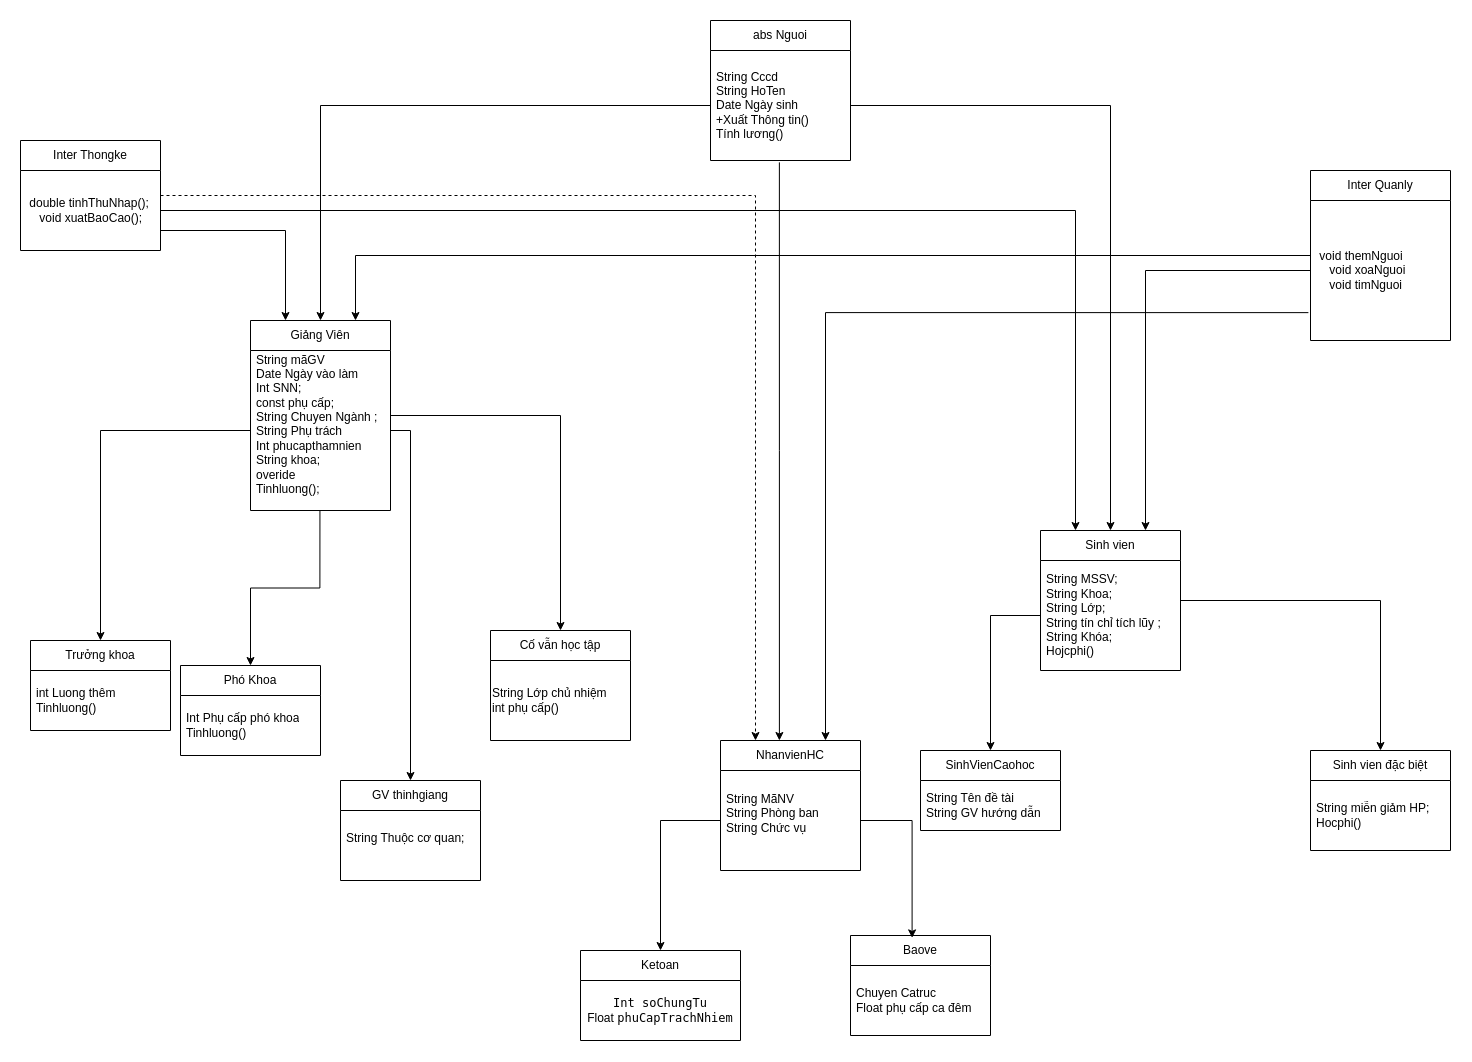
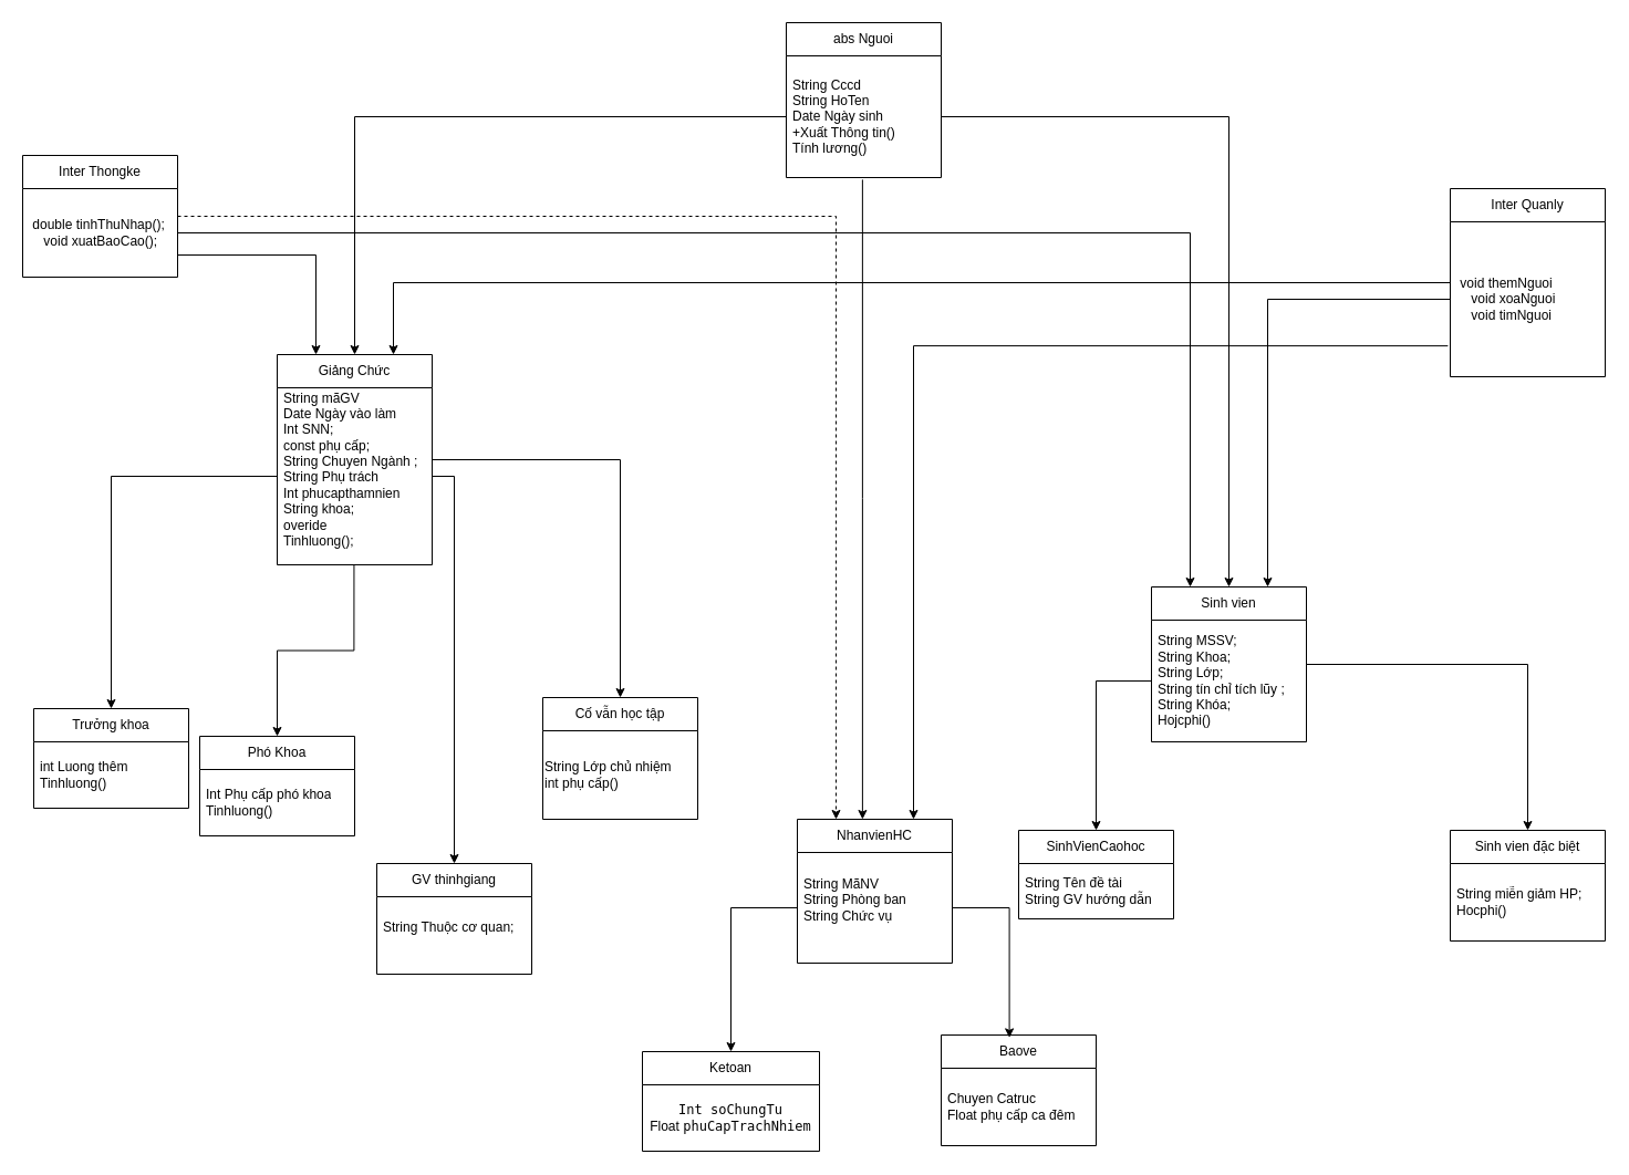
- <mxCell id="5" value="Giảng Viên" style="swimlane;fontStyle=0;childLayout=stackLayout;horizontal=1;startSize=30;horizontalStack=0;resizeParent=1;resizeParentMax=0;resizeLast=0;collapsible=1;marginBottom=0;whiteSpace=wrap;html=1;" vertex="1" parent="1"><mxGeometry x="250" y="320" width="140" height="190" as="geometry" /></mxCell>
+ <mxCell id="5" value="Giảng Chức" style="swimlane;fontStyle=0;childLayout=stackLayout;horizontal=1;startSize=30;horizontalStack=0;resizeParent=1;resizeParentMax=0;resizeLast=0;collapsible=1;marginBottom=0;whiteSpace=wrap;html=1;" vertex="1" parent="1"><mxGeometry x="250" y="320" width="140" height="190" as="geometry" /></mxCell>
